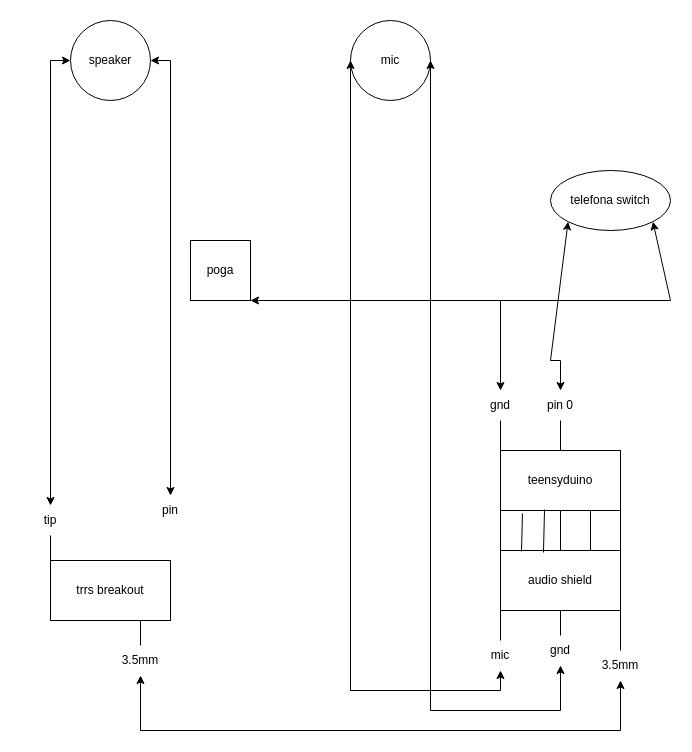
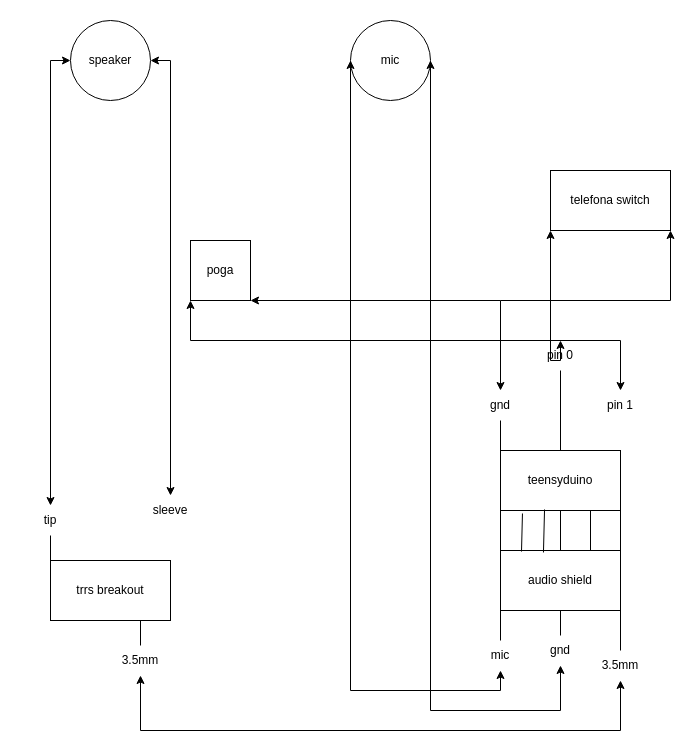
- <mxCell id="24" value="telefona switch" style="ellipse;whiteSpace=wrap;html=1;" vertex="1" parent="1"><mxGeometry x="550" y="170" width="120" height="60" as="geometry" /></mxCell>
+ <mxCell id="24" value="telefona switch" style="rounded=0;whiteSpace=wrap;html=1;" vertex="1" parent="1"><mxGeometry x="550" y="170" width="120" height="60" as="geometry" /></mxCell>
+ <mxCell id="32" value="" style="endArrow=classic;startArrow=classic;html=1;rounded=0;entryX=0.5;entryY=0;entryDx=0;entryDy=0;exitX=0;exitY=1;exitDx=0;exitDy=0;" edge="1" parent="1" source="29" target="17"><mxGeometry width="50" height="50" relative="1" as="geometry"><mxPoint x="380" y="370" as="sourcePoint" /><mxPoint x="430" y="320" as="targetPoint" /><Array as="points"><mxPoint x="190" y="340" /><mxPoint x="620" y="340" /></Array></mxGeometry></mxCell>
- <mxCell id="16" value="pin 0" style="text;html=1;strokeColor=none;fillColor=none;align=center;verticalAlign=middle;whiteSpace=wrap;rounded=0;" vertex="1" parent="1"><mxGeometry x="530" y="390" width="60" height="30" as="geometry" /></mxCell>
+ <mxCell id="16" value="pin 0" style="text;html=1;strokeColor=none;fillColor=none;align=center;verticalAlign=middle;whiteSpace=wrap;rounded=0;" vertex="1" parent="1"><mxGeometry x="530" y="340" width="60" height="30" as="geometry" /></mxCell>
+ <mxCell id="17" value="pin 1" style="text;html=1;strokeColor=none;fillColor=none;align=center;verticalAlign=middle;whiteSpace=wrap;rounded=0;" vertex="1" parent="1"><mxGeometry x="590" y="390" width="60" height="30" as="geometry" /></mxCell>
- <mxCell id="33" value="pin" style="text;html=1;strokeColor=none;fillColor=none;align=center;verticalAlign=middle;whiteSpace=wrap;rounded=0;" vertex="1" parent="1"><mxGeometry x="140" y="495" width="60" height="30" as="geometry" /></mxCell>
+ <mxCell id="33" value="sleeve" style="text;html=1;strokeColor=none;fillColor=none;align=center;verticalAlign=middle;whiteSpace=wrap;rounded=0;" vertex="1" parent="1"><mxGeometry x="140" y="495" width="60" height="30" as="geometry" /></mxCell>
